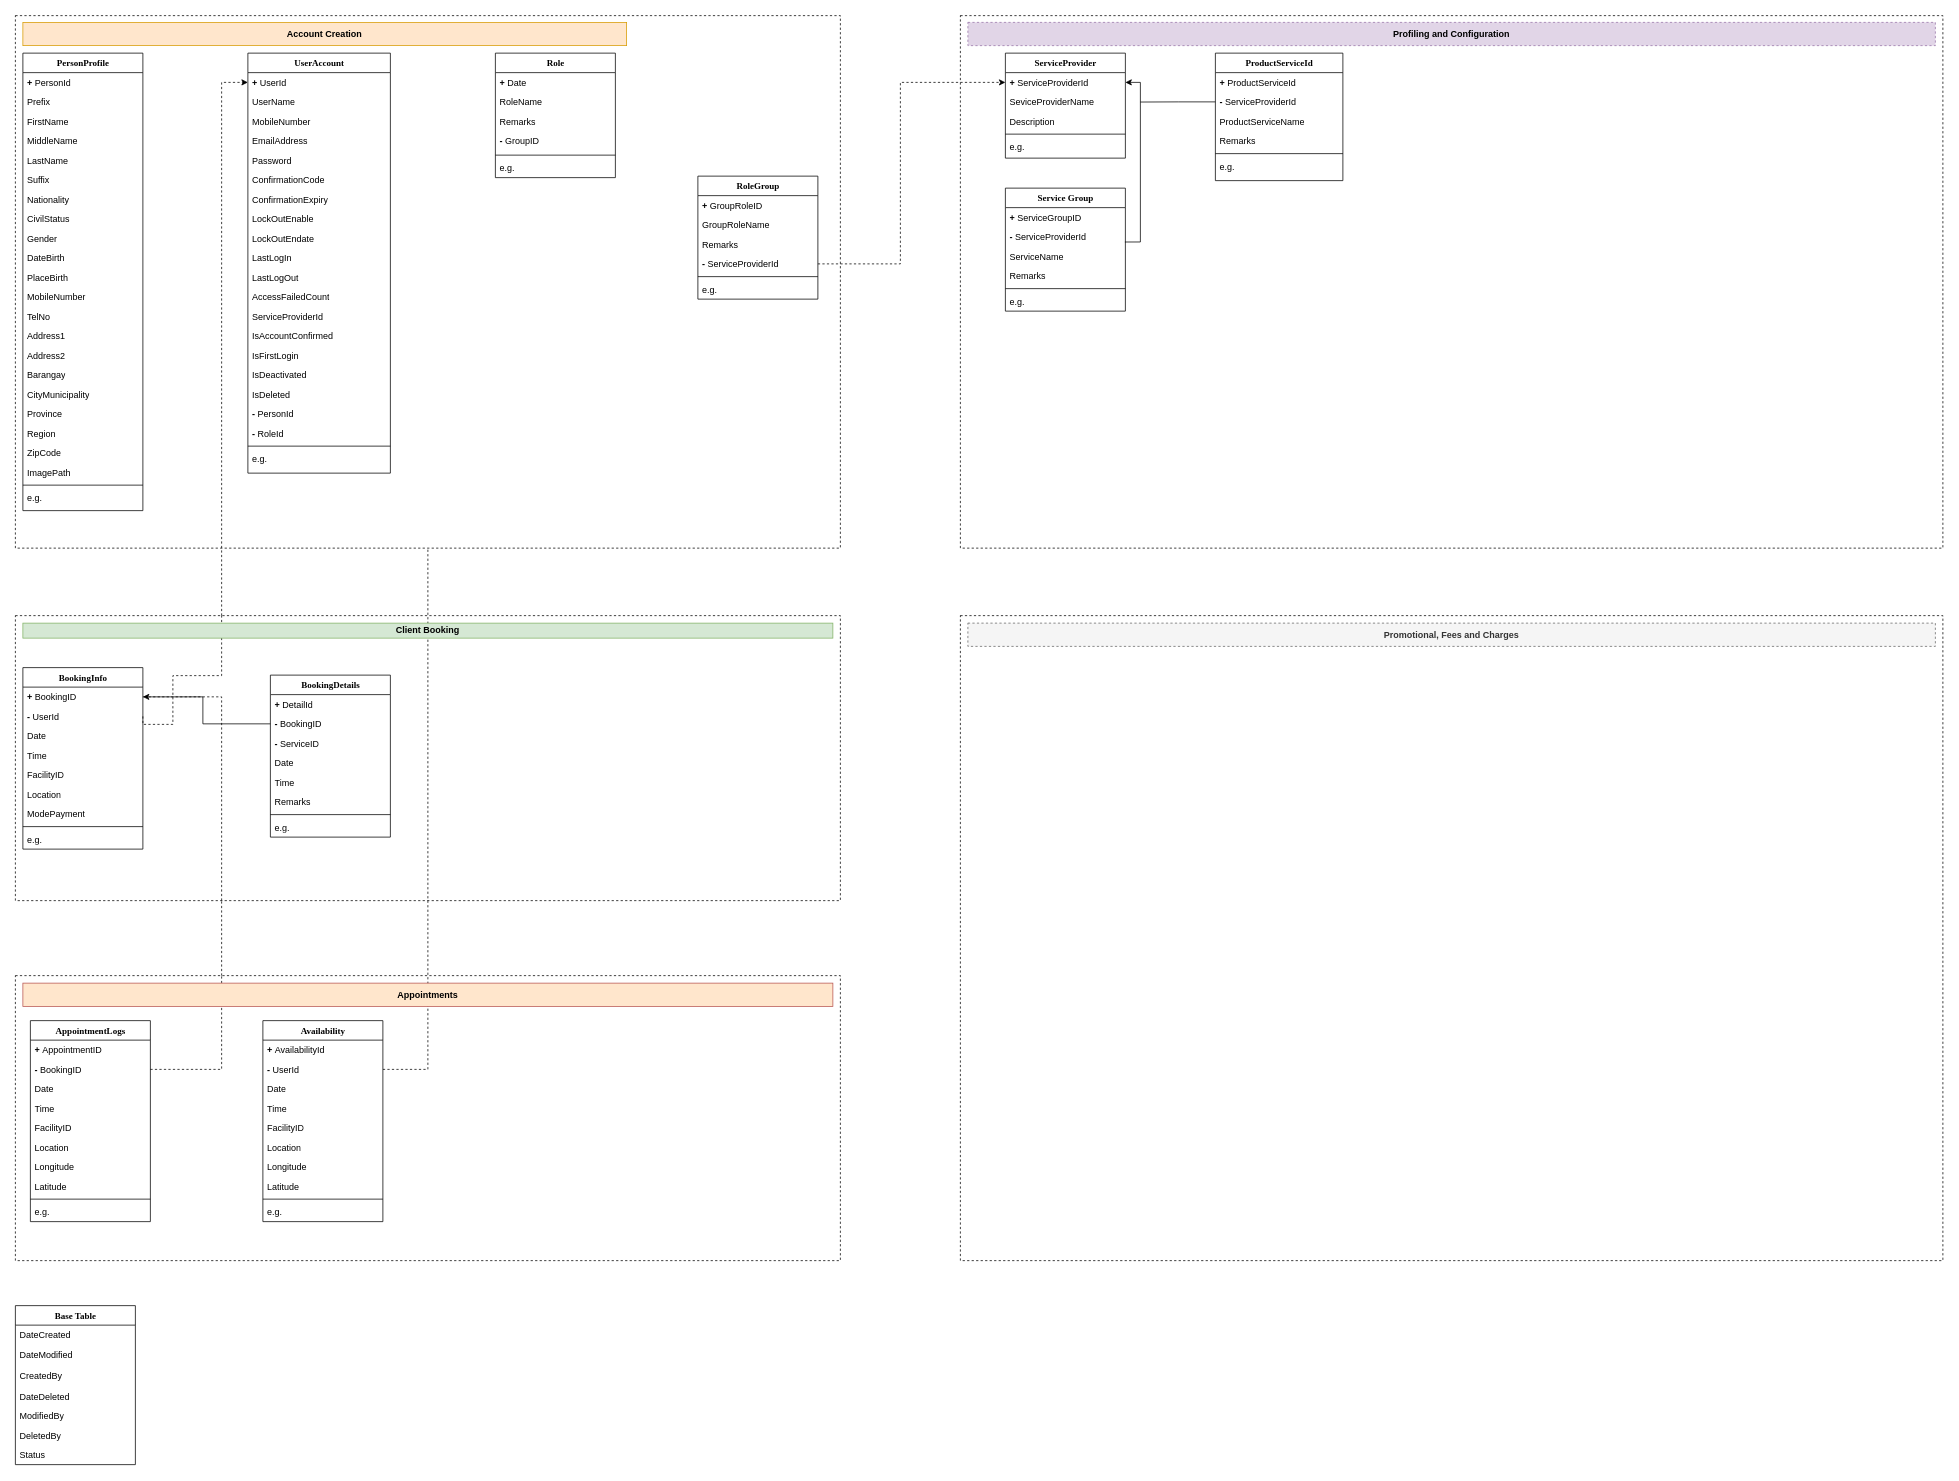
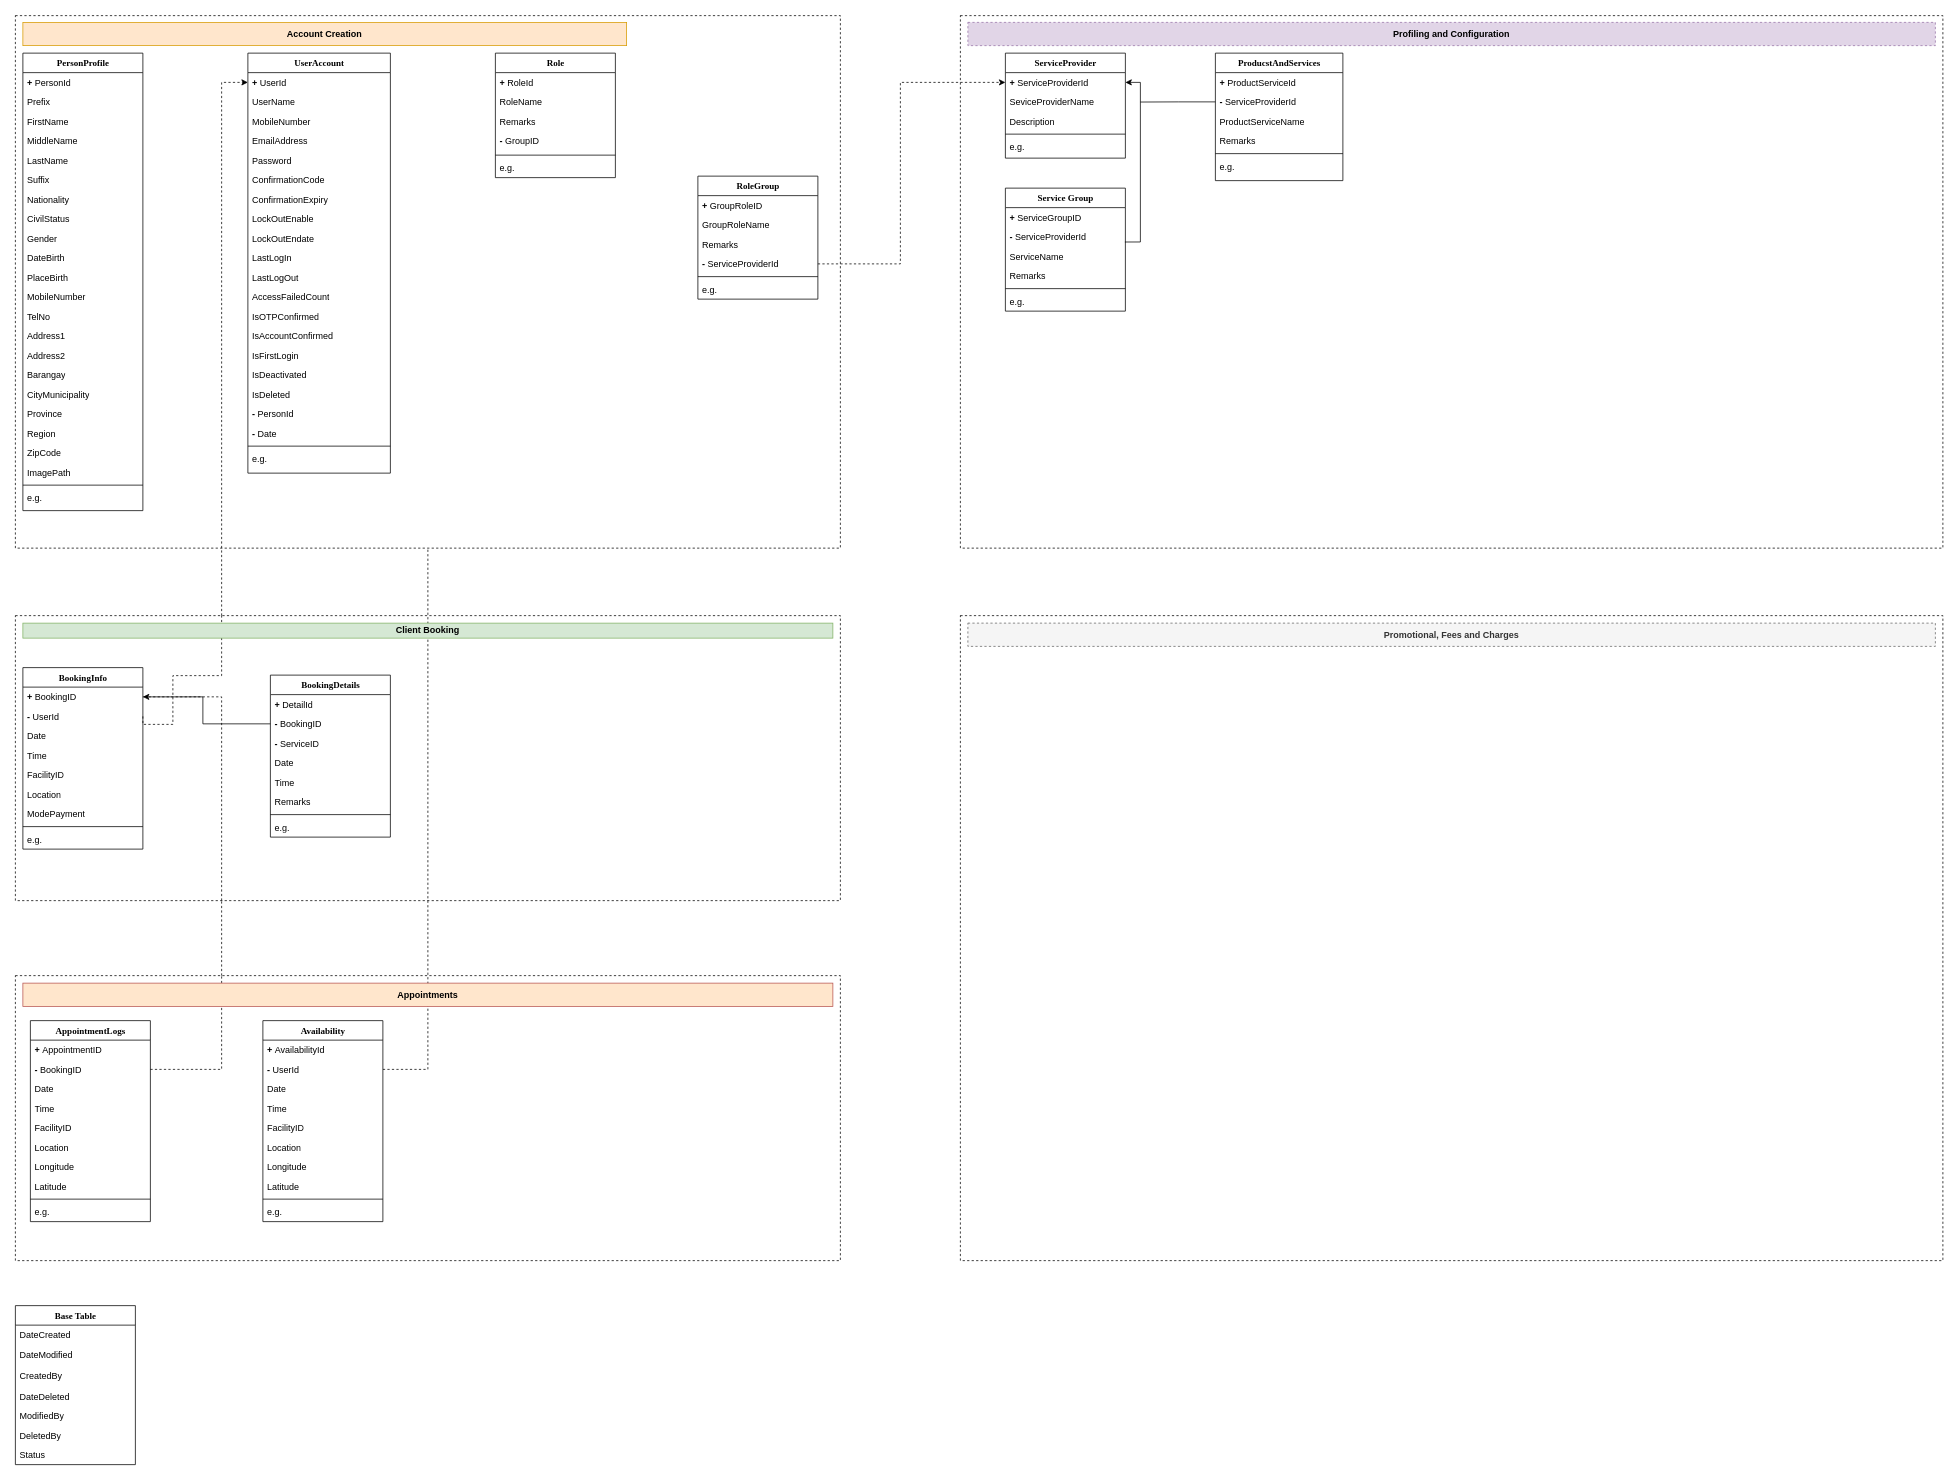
- <mxCell id="143" value="ProductServiceId" style="swimlane;html=1;fontStyle=1;align=center;verticalAlign=top;childLayout=stackLayout;horizontal=1;startSize=26;horizontalStack=0;resizeParent=1;resizeLast=0;collapsible=1;marginBottom=0;swimlaneFillColor=#ffffff;rounded=0;shadow=0;comic=0;labelBackgroundColor=none;strokeWidth=1;fillColor=none;fontFamily=Verdana;fontSize=12" parent="1" vertex="1"><mxGeometry x="1620" y="70" width="170" height="170" as="geometry" /></mxCell>
+ <mxCell id="143" value="ProducstAndServices" style="swimlane;html=1;fontStyle=1;align=center;verticalAlign=top;childLayout=stackLayout;horizontal=1;startSize=26;horizontalStack=0;resizeParent=1;resizeLast=0;collapsible=1;marginBottom=0;swimlaneFillColor=#ffffff;rounded=0;shadow=0;comic=0;labelBackgroundColor=none;strokeWidth=1;fillColor=none;fontFamily=Verdana;fontSize=12" parent="1" vertex="1"><mxGeometry x="1620" y="70" width="170" height="170" as="geometry" /></mxCell>
- <mxCell id="53" value="&lt;b&gt;+&lt;/b&gt;&amp;nbsp;Date" style="text;html=1;strokeColor=none;fillColor=none;align=left;verticalAlign=top;spacingLeft=4;spacingRight=4;whiteSpace=wrap;overflow=hidden;rotatable=0;points=[[0,0.5],[1,0.5]];portConstraint=eastwest;" parent="52" vertex="1"><mxGeometry y="26" width="160" height="26" as="geometry" /></mxCell>
+ <mxCell id="53" value="&lt;b&gt;+&lt;/b&gt;&amp;nbsp;RoleId" style="text;html=1;strokeColor=none;fillColor=none;align=left;verticalAlign=top;spacingLeft=4;spacingRight=4;whiteSpace=wrap;overflow=hidden;rotatable=0;points=[[0,0.5],[1,0.5]];portConstraint=eastwest;" parent="52" vertex="1"><mxGeometry y="26" width="160" height="26" as="geometry" /></mxCell>
- <mxCell id="43" value="ServiceProviderId" style="text;html=1;strokeColor=none;fillColor=none;align=left;verticalAlign=top;spacingLeft=4;spacingRight=4;whiteSpace=wrap;overflow=hidden;rotatable=0;points=[[0,0.5],[1,0.5]];portConstraint=eastwest;" parent="30" vertex="1"><mxGeometry y="338" width="190" height="26" as="geometry" /></mxCell>
+ <mxCell id="43" value="IsOTPConfirmed" style="text;html=1;strokeColor=none;fillColor=none;align=left;verticalAlign=top;spacingLeft=4;spacingRight=4;whiteSpace=wrap;overflow=hidden;rotatable=0;points=[[0,0.5],[1,0.5]];portConstraint=eastwest;" parent="30" vertex="1"><mxGeometry y="338" width="190" height="26" as="geometry" /></mxCell>
- <mxCell id="49" value="&lt;b&gt;-&amp;nbsp;&lt;/b&gt;RoleId" style="text;html=1;strokeColor=none;fillColor=none;align=left;verticalAlign=top;spacingLeft=4;spacingRight=4;whiteSpace=wrap;overflow=hidden;rotatable=0;points=[[0,0.5],[1,0.5]];portConstraint=eastwest;" parent="30" vertex="1"><mxGeometry y="494" width="190" height="26" as="geometry" /></mxCell>
+ <mxCell id="49" value="&lt;b&gt;-&amp;nbsp;&lt;/b&gt;Date" style="text;html=1;strokeColor=none;fillColor=none;align=left;verticalAlign=top;spacingLeft=4;spacingRight=4;whiteSpace=wrap;overflow=hidden;rotatable=0;points=[[0,0.5],[1,0.5]];portConstraint=eastwest;" parent="30" vertex="1"><mxGeometry y="494" width="190" height="26" as="geometry" /></mxCell>
